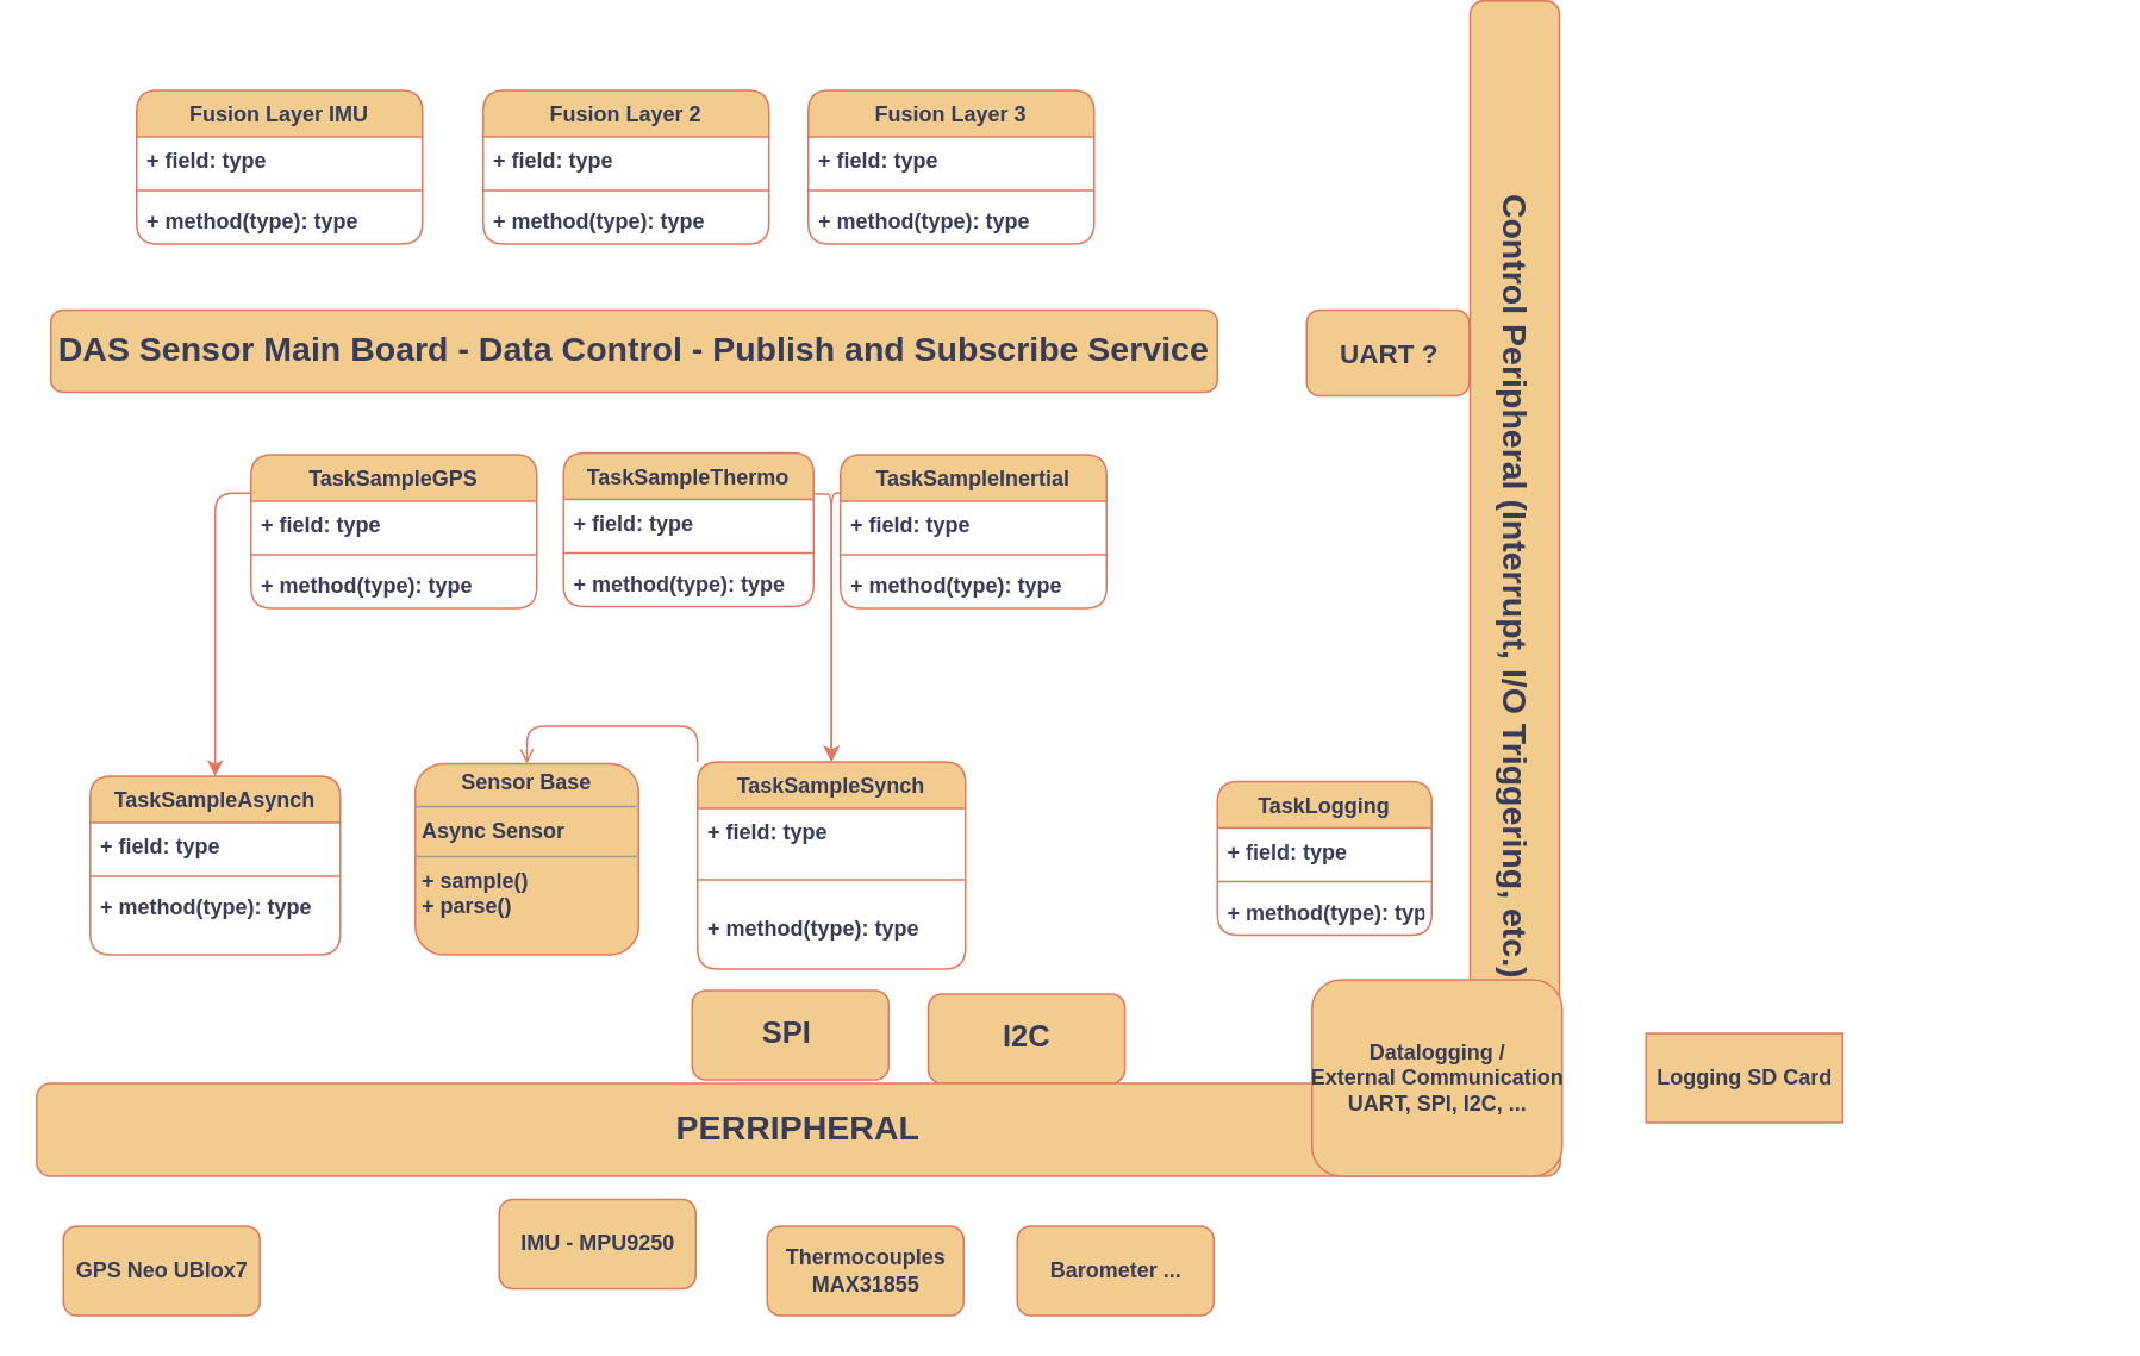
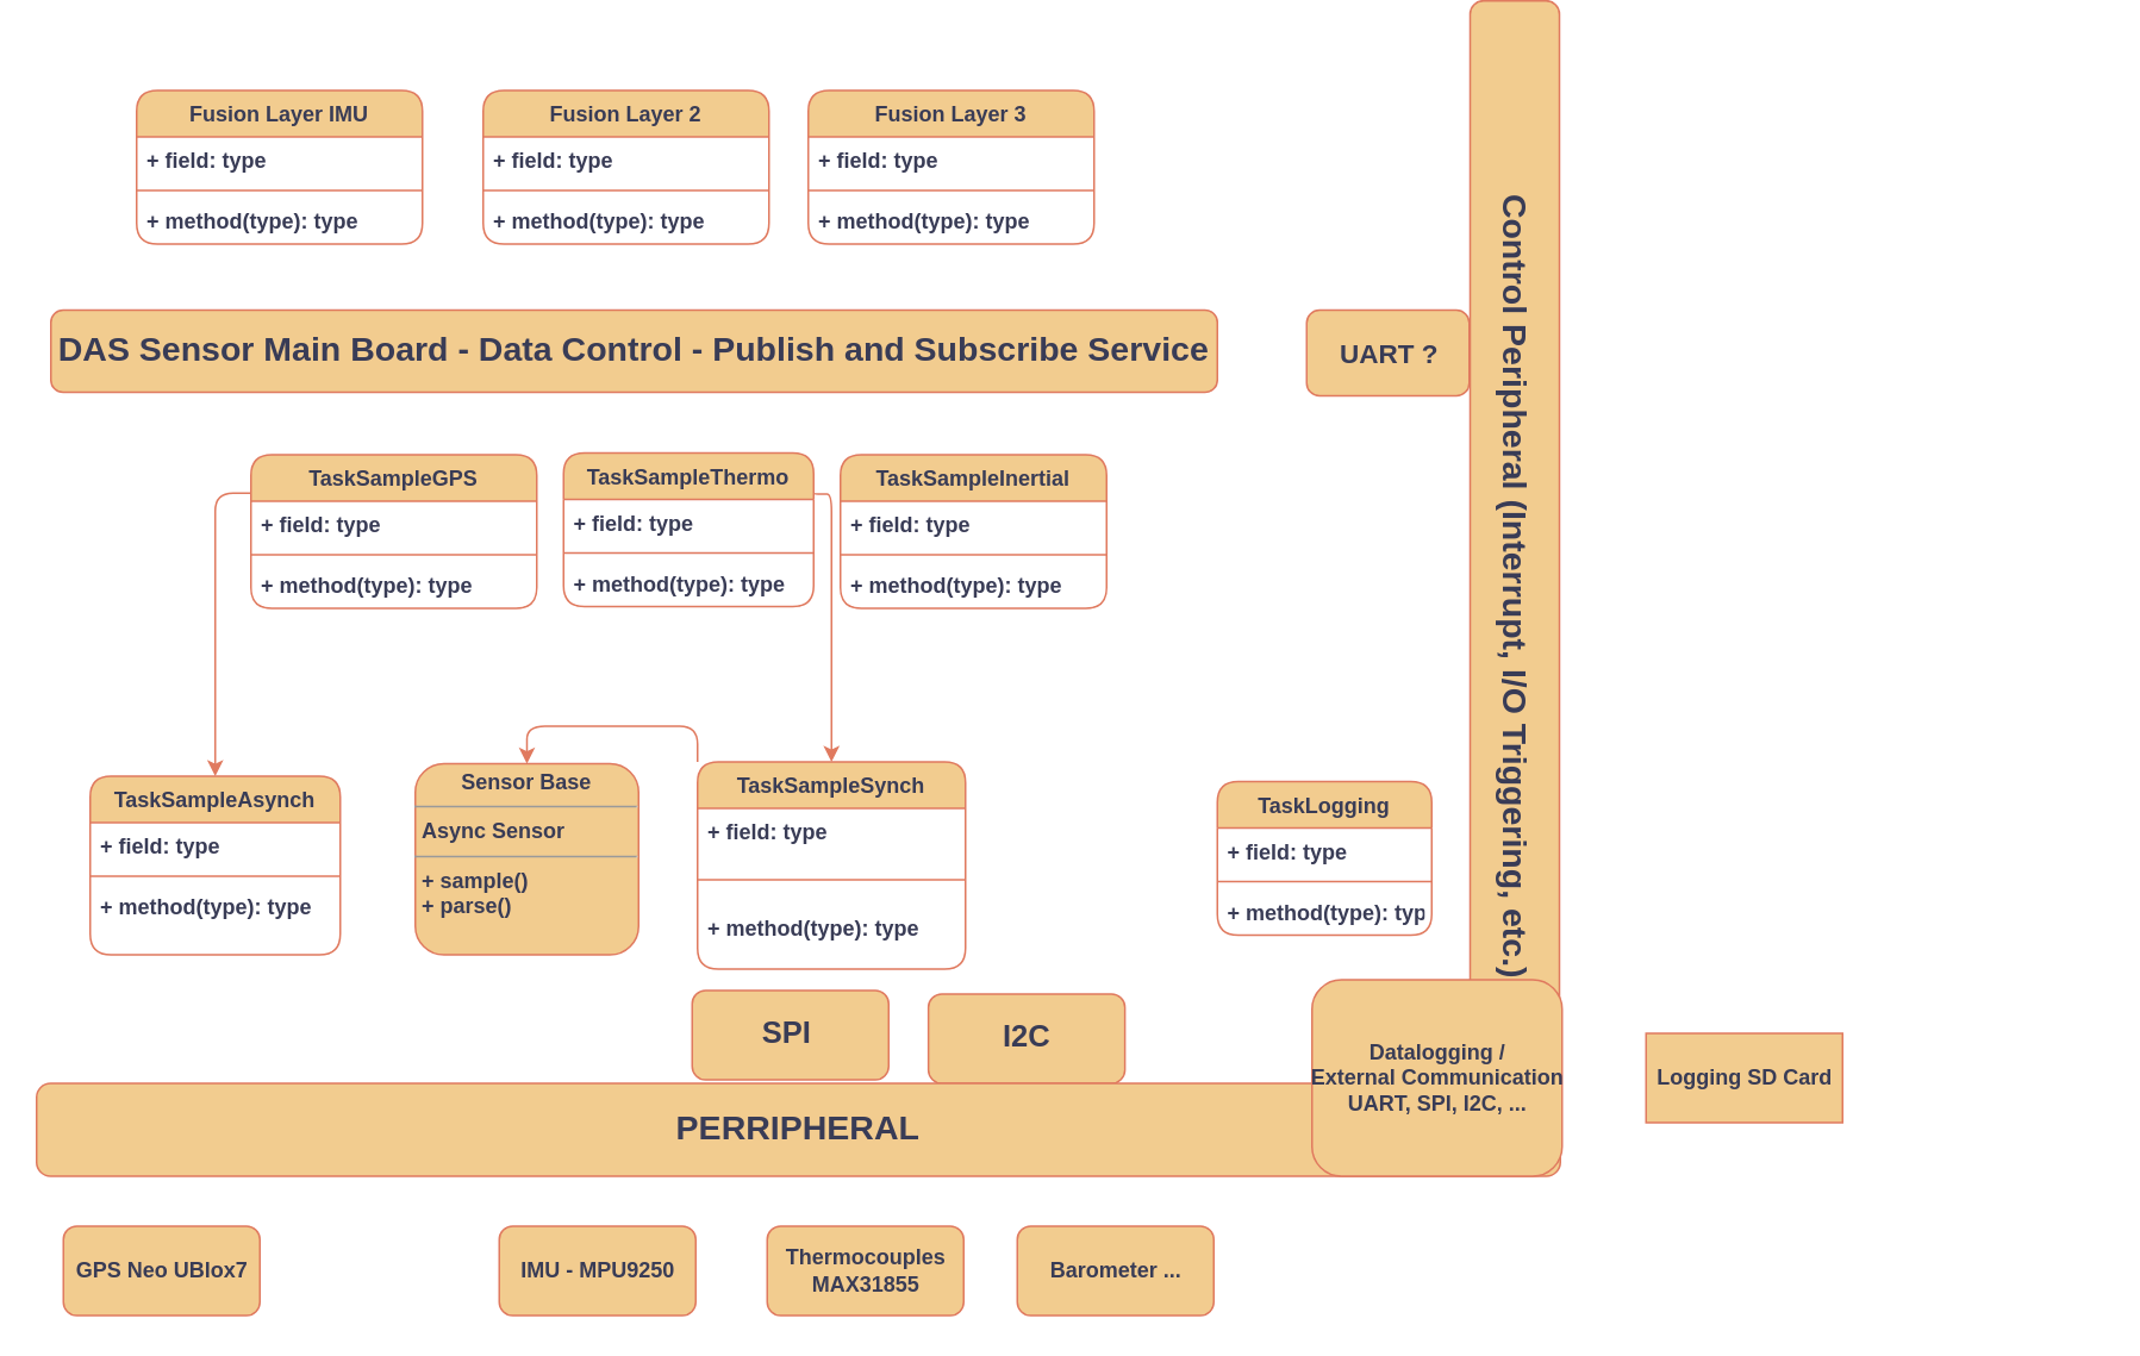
- <mxCell id="15" style="edgeStyle=orthogonalEdgeStyle;rounded=1;orthogonalLoop=1;jettySize=auto;html=1;exitX=0;exitY=0.25;exitDx=0;exitDy=0;strokeColor=#E07A5F;fillColor=#F2CC8F;fontColor=#393C56;fontStyle=1" edge="1" parent="1" source="16" target="43"><mxGeometry relative="1" as="geometry"><Array as="points"><mxPoint x="465" y="246" /></Array></mxGeometry></mxCell>
- <mxCell id="42" style="edgeStyle=orthogonalEdgeStyle;rounded=1;orthogonalLoop=1;jettySize=auto;html=1;exitX=0;exitY=0;exitDx=0;exitDy=0;entryX=0.5;entryY=0;entryDx=0;entryDy=0;strokeColor=#E07A5F;fillColor=#F2CC8F;fontColor=#393C56;fontStyle=1;endArrow=open;" edge="1" parent="1" source="43" target="8"><mxGeometry relative="1" as="geometry" /></mxCell>
+ <mxCell id="42" style="edgeStyle=orthogonalEdgeStyle;rounded=1;orthogonalLoop=1;jettySize=auto;html=1;exitX=0;exitY=0;exitDx=0;exitDy=0;entryX=0.5;entryY=0;entryDx=0;entryDy=0;strokeColor=#E07A5F;fillColor=#F2CC8F;fontColor=#393C56;fontStyle=1" edge="1" parent="1" source="43" target="8"><mxGeometry relative="1" as="geometry" /></mxCell>
- <mxCell id="10" value="IMU - MPU9250" style="html=1;fillColor=#F2CC8F;strokeColor=#E07A5F;fontColor=#393C56;rounded=1;fontStyle=1" vertex="1" parent="1"><mxGeometry x="279" y="641" width="110" height="50" as="geometry" /></mxCell>
+ <mxCell id="10" value="IMU - MPU9250" style="html=1;fillColor=#F2CC8F;strokeColor=#E07A5F;fontColor=#393C56;rounded=1;fontStyle=1" vertex="1" parent="1"><mxGeometry x="279" y="656" width="110" height="50" as="geometry" /></mxCell>
